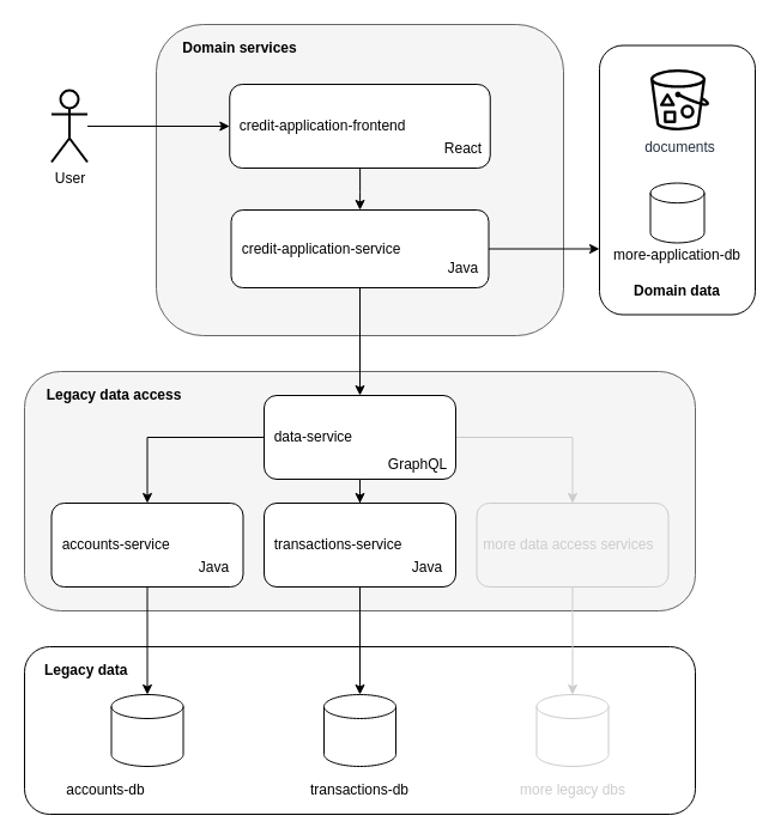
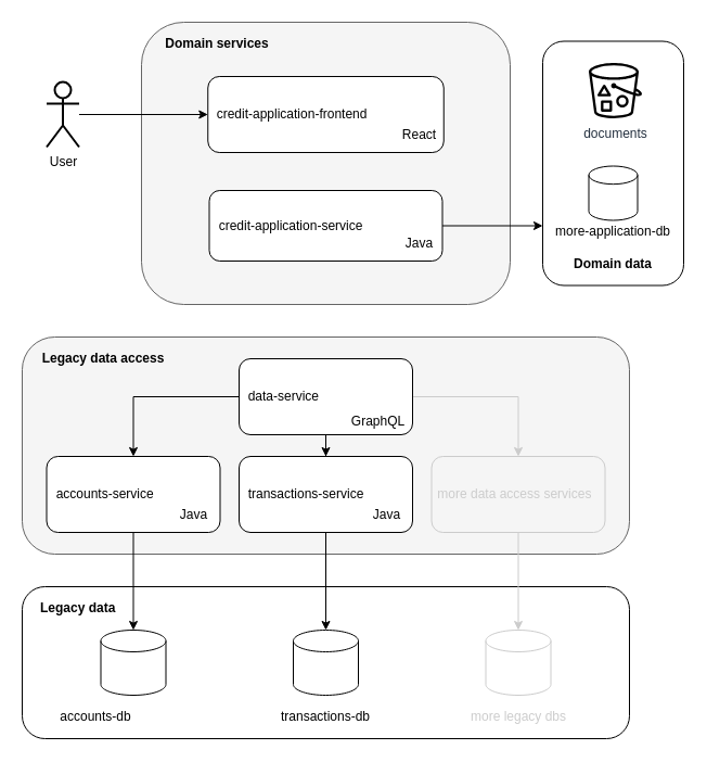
- <mxCell id="9" style="edgeStyle=orthogonalEdgeStyle;rounded=0;orthogonalLoop=1;jettySize=auto;html=1;fontColor=#CCCCCC;" edge="1" parent="1" source="10" target="8"><mxGeometry relative="1" as="geometry" /></mxCell>
- <mxCell id="6" style="edgeStyle=orthogonalEdgeStyle;rounded=0;orthogonalLoop=1;jettySize=auto;html=1;entryX=0.5;entryY=0;entryDx=0;entryDy=0;fontColor=#CCCCCC;" edge="1" parent="1" source="8" target="14"><mxGeometry relative="1" as="geometry" /></mxCell>
